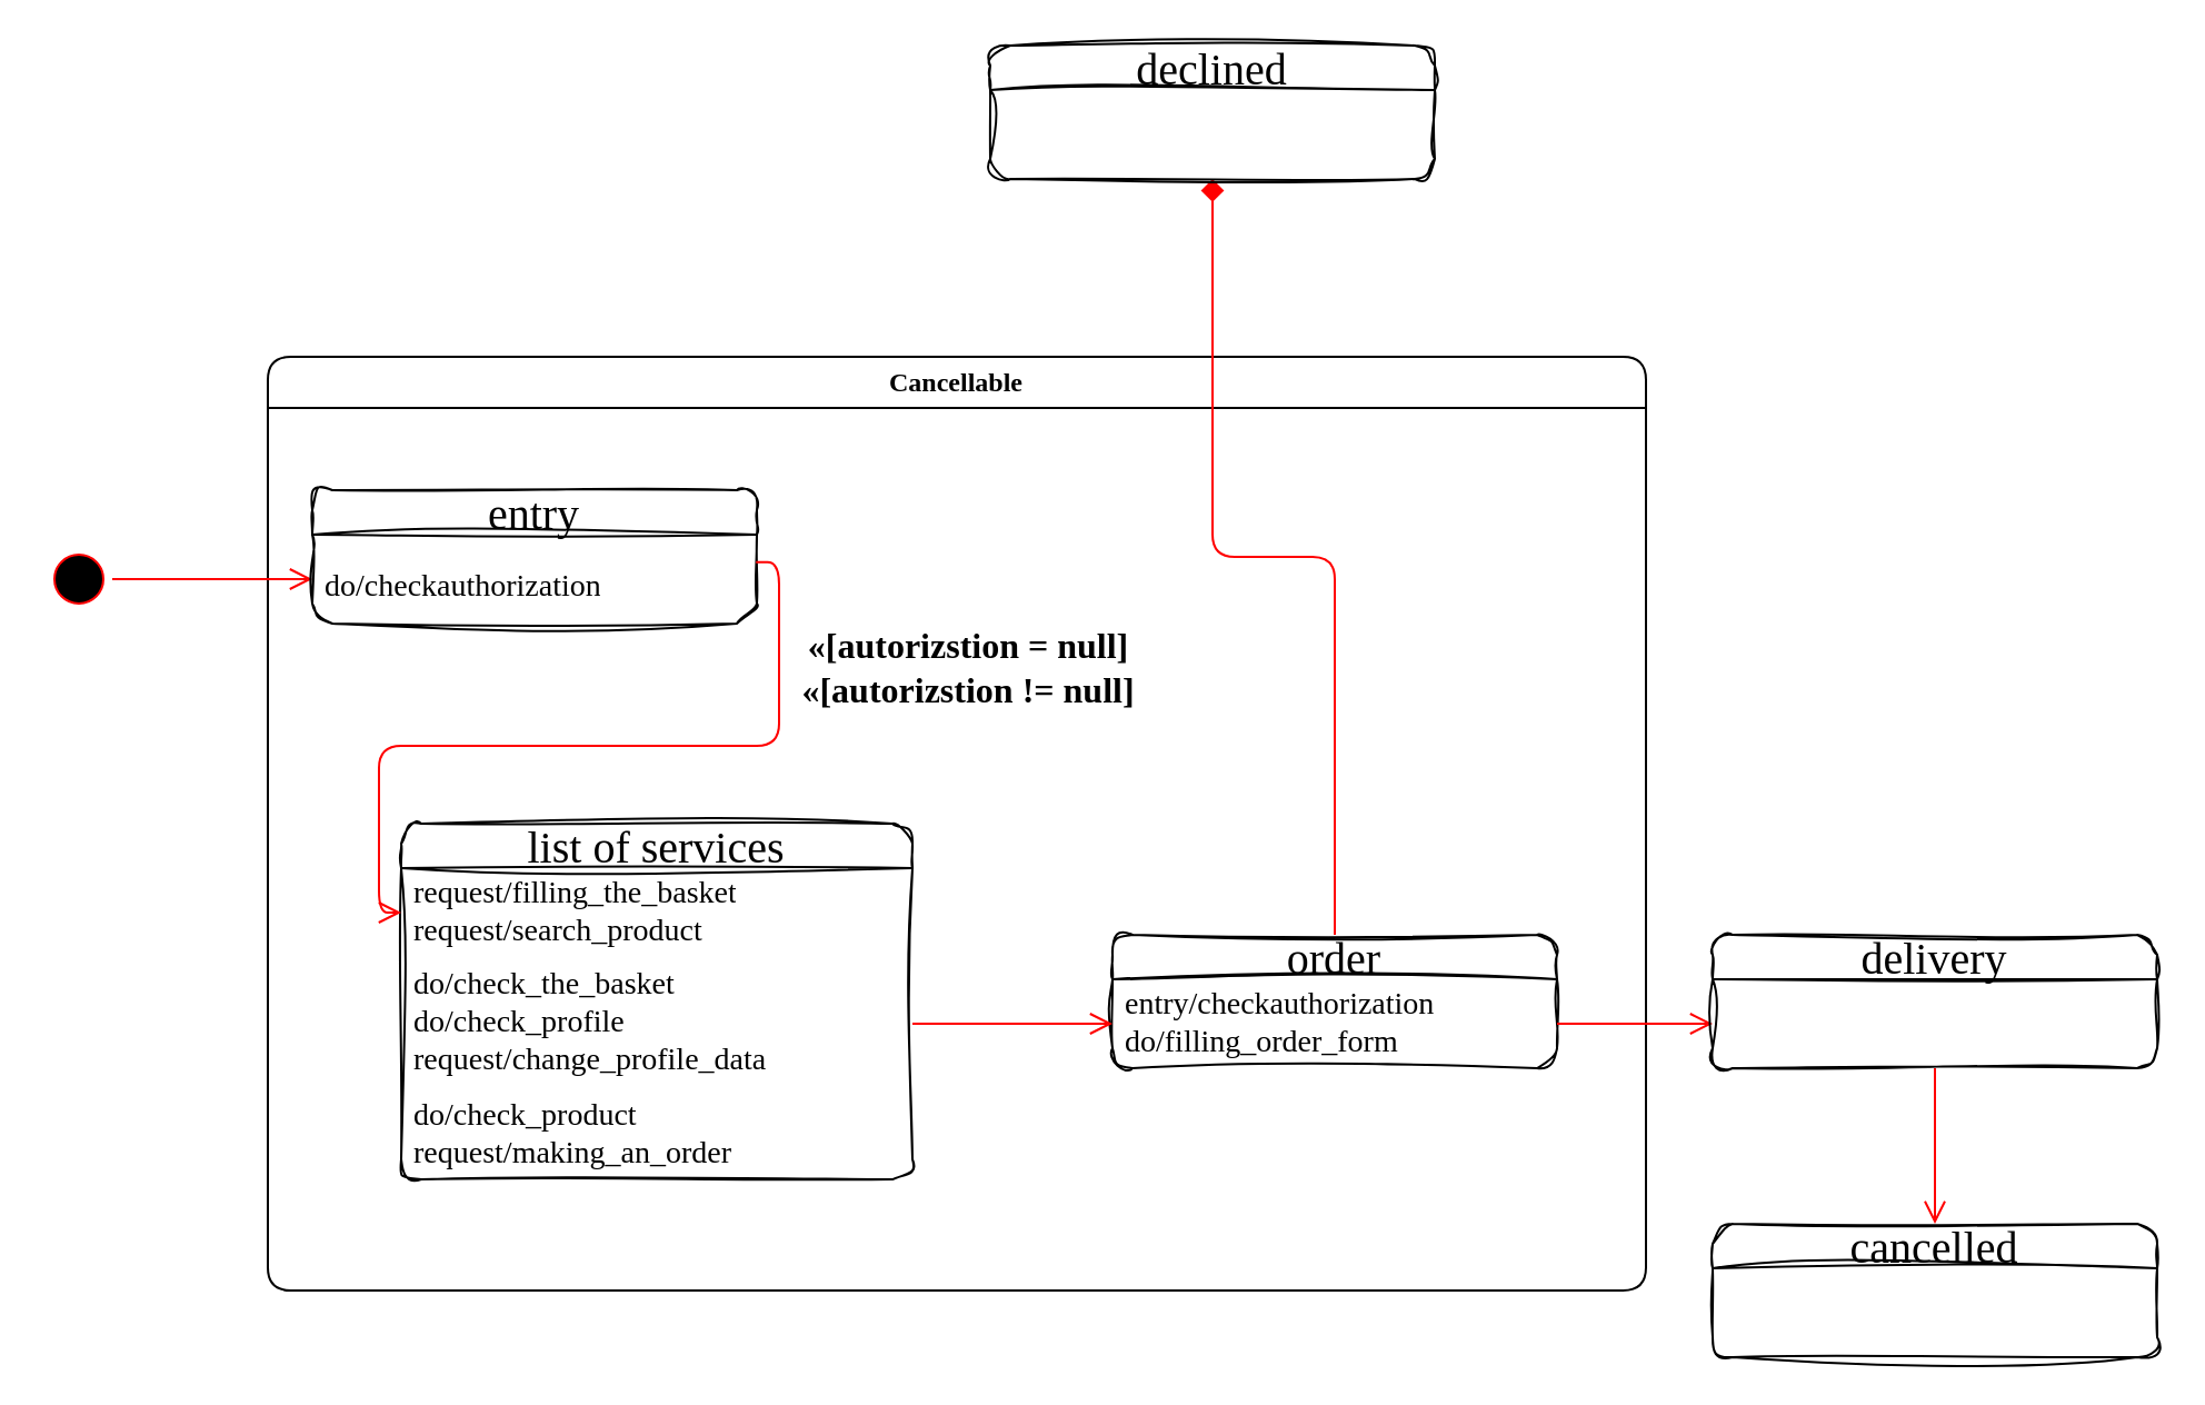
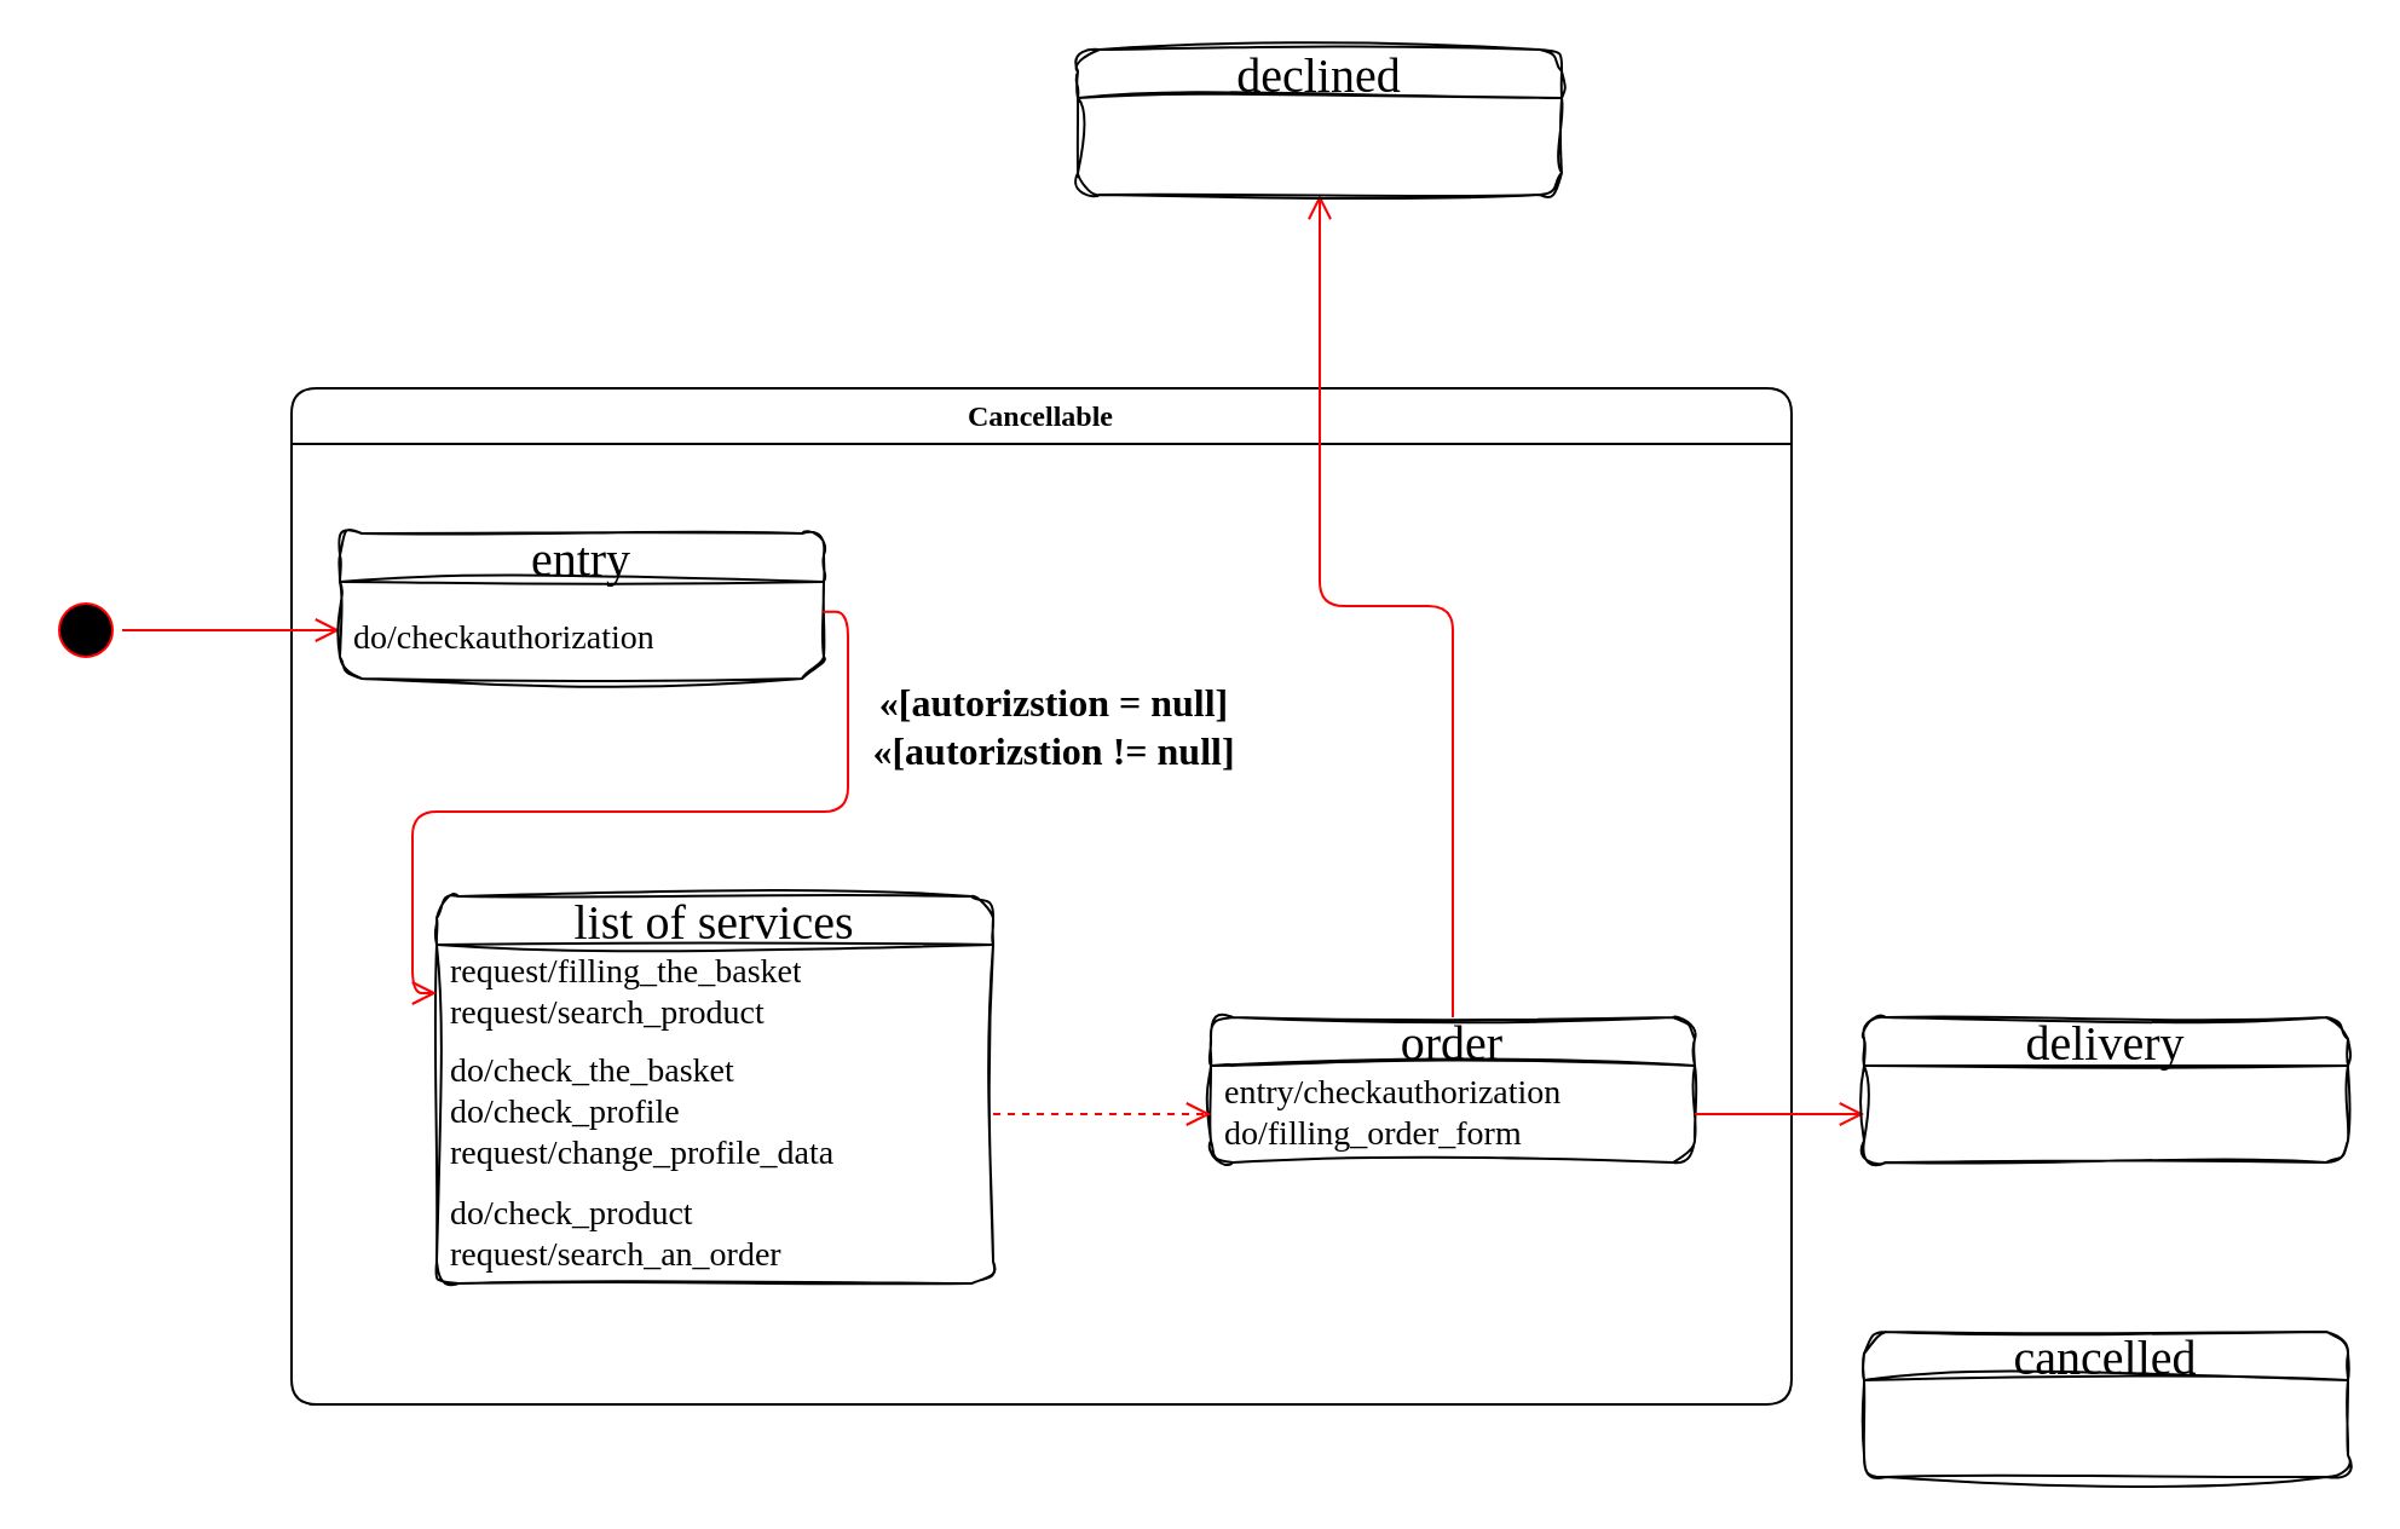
- <mxCell id="19" style="edgeStyle=orthogonalEdgeStyle;html=1;labelBackgroundColor=none;endArrow=diamond;endSize=8;strokeColor=#ff0000;fontFamily=Verdana;fontSize=12;align=left;exitX=0.5;exitY=0;exitDx=0;exitDy=0;entryX=0.5;entryY=1;entryDx=0;entryDy=0;" edge="1" parent="1" source="7" target="20"><mxGeometry relative="1" as="geometry"><mxPoint x="600" y="90" as="targetPoint" /><mxPoint x="420" y="470" as="sourcePoint" /></mxGeometry></mxCell>
+ <mxCell id="19" style="edgeStyle=orthogonalEdgeStyle;html=1;labelBackgroundColor=none;endArrow=open;endSize=8;strokeColor=#ff0000;fontFamily=Verdana;fontSize=12;align=left;exitX=0.5;exitY=0;exitDx=0;exitDy=0;entryX=0.5;entryY=1;entryDx=0;entryDy=0;" edge="1" parent="1" source="7" target="20"><mxGeometry relative="1" as="geometry"><mxPoint x="600" y="90" as="targetPoint" /><mxPoint x="420" y="470" as="sourcePoint" /></mxGeometry></mxCell>
- <mxCell id="9" style="edgeStyle=orthogonalEdgeStyle;html=1;labelBackgroundColor=none;endArrow=open;endSize=8;strokeColor=#ff0000;fontFamily=Verdana;fontSize=12;align=left;entryX=0;entryY=0.5;entryDx=0;entryDy=0;exitX=1;exitY=0.5;exitDx=0;exitDy=0;" edge="1" parent="2" source="5" target="8"><mxGeometry relative="1" as="geometry"><mxPoint x="430" y="299.41" as="targetPoint" /><mxPoint x="340" y="299.41" as="sourcePoint" /></mxGeometry></mxCell>
+ <mxCell id="9" style="edgeStyle=orthogonalEdgeStyle;html=1;labelBackgroundColor=none;endArrow=open;endSize=8;strokeColor=#ff0000;fontFamily=Verdana;fontSize=12;align=left;entryX=0;entryY=0.5;entryDx=0;entryDy=0;exitX=1;exitY=0.5;exitDx=0;exitDy=0;dashed=1;" edge="1" parent="2" source="5" target="8"><mxGeometry relative="1" as="geometry"><mxPoint x="430" y="299.41" as="targetPoint" /><mxPoint x="340" y="299.41" as="sourcePoint" /></mxGeometry></mxCell>
- <mxCell id="6" value="&lt;div style=&quot;font-size: 14px;&quot;&gt;&lt;font style=&quot;font-size: 14px;&quot;&gt;do/check_product&lt;/font&gt;&lt;/div&gt;&lt;div style=&quot;font-size: 14px;&quot;&gt;&lt;font style=&quot;font-size: 14px;&quot;&gt;request/making_an_order&lt;font style=&quot;font-size: 14px;&quot;&gt;&lt;br&gt;&lt;/font&gt;&lt;/font&gt;&lt;/div&gt;" style="text;strokeColor=none;fillColor=none;align=left;verticalAlign=middle;spacingLeft=4;spacingRight=4;overflow=hidden;points=[[0,0.5],[1,0.5]];portConstraint=eastwest;rotatable=0;whiteSpace=wrap;html=1;fontSize=20;fontFamily=Architects Daughter;" vertex="1" parent="3"><mxGeometry y="120" width="230" height="40" as="geometry" /></mxCell>
+ <mxCell id="6" value="&lt;div style=&quot;font-size: 14px;&quot;&gt;&lt;font style=&quot;font-size: 14px;&quot;&gt;do/check_product&lt;/font&gt;&lt;/div&gt;&lt;div style=&quot;font-size: 14px;&quot;&gt;&lt;font style=&quot;font-size: 14px;&quot;&gt;request/search_an_order&lt;font style=&quot;font-size: 14px;&quot;&gt;&lt;br&gt;&lt;/font&gt;&lt;/font&gt;&lt;/div&gt;" style="text;strokeColor=none;fillColor=none;align=left;verticalAlign=middle;spacingLeft=4;spacingRight=4;overflow=hidden;points=[[0,0.5],[1,0.5]];portConstraint=eastwest;rotatable=0;whiteSpace=wrap;html=1;fontSize=20;fontFamily=Architects Daughter;" vertex="1" parent="3"><mxGeometry y="120" width="230" height="40" as="geometry" /></mxCell>
- <mxCell id="21" style="edgeStyle=orthogonalEdgeStyle;html=1;labelBackgroundColor=none;endArrow=open;endSize=8;strokeColor=#ff0000;fontFamily=Verdana;fontSize=12;align=left;entryX=0.5;entryY=0;entryDx=0;entryDy=0;exitX=0.5;exitY=1;exitDx=0;exitDy=0;" edge="1" parent="1" source="17" target="18"><mxGeometry relative="1" as="geometry"><mxPoint x="860" y="530" as="targetPoint" /><mxPoint x="790" y="530" as="sourcePoint" /></mxGeometry></mxCell>
